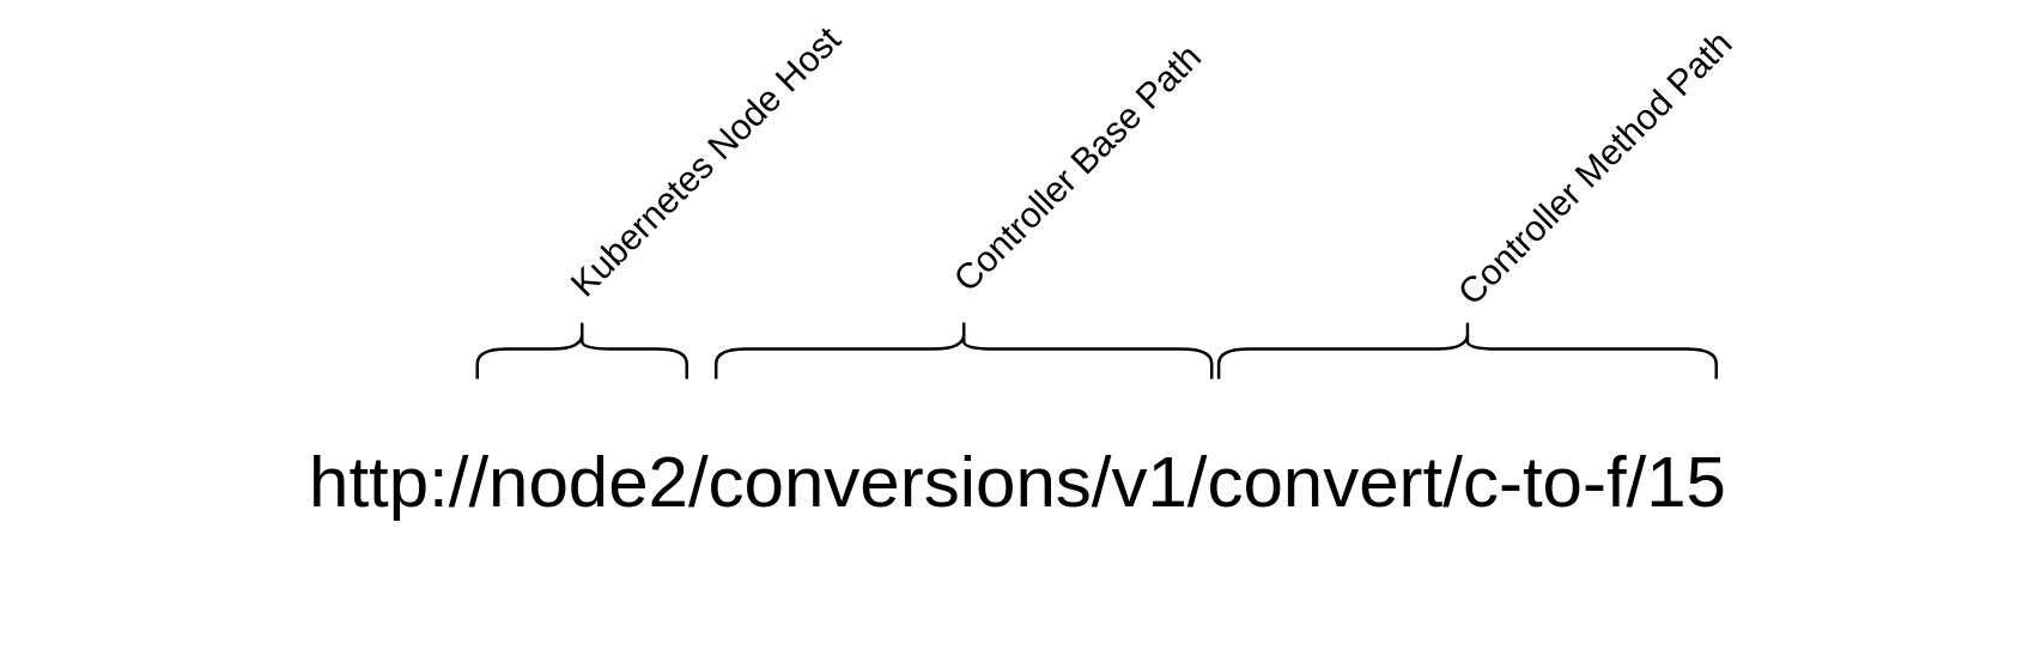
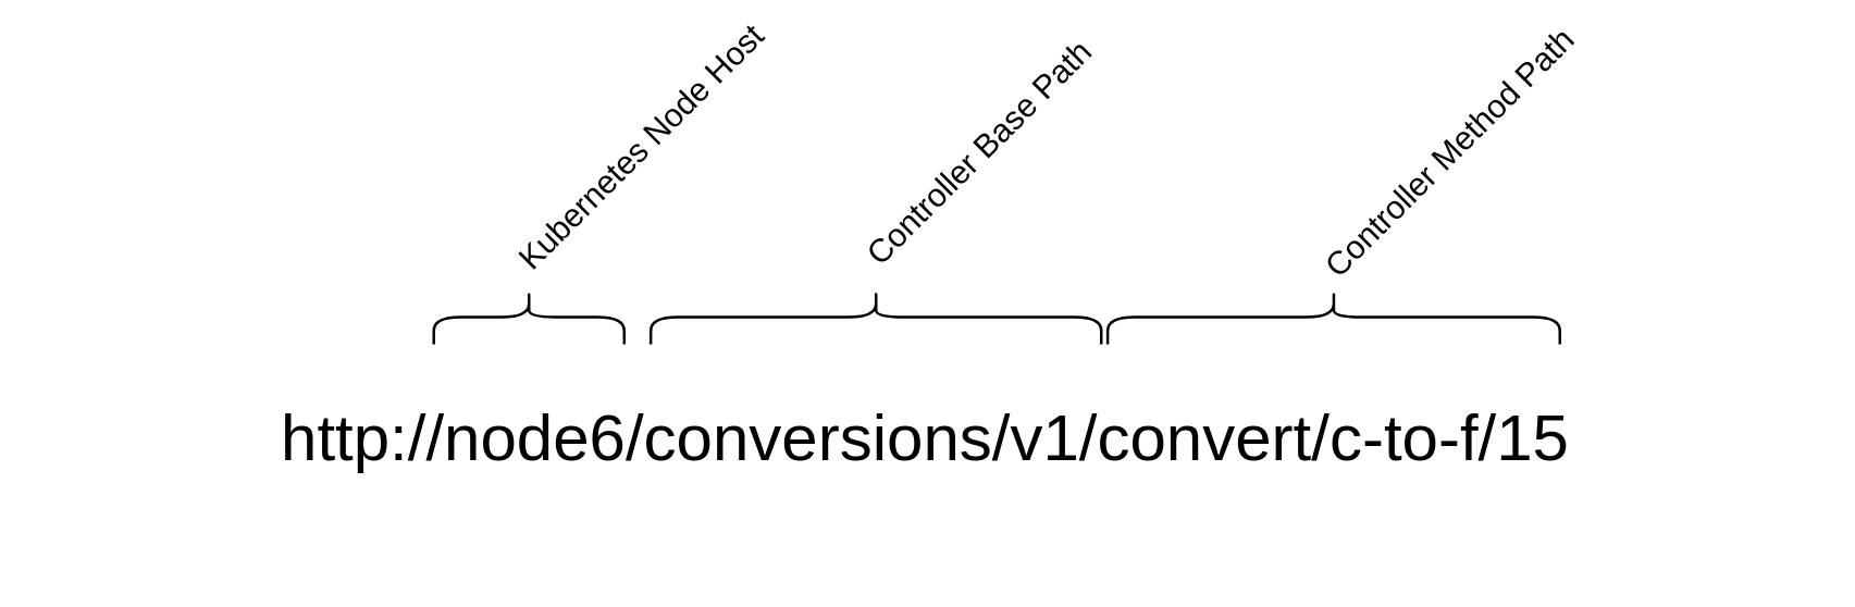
- <mxCell id="2" value="http://node2/conversions/v1/convert/c-to-f/15" style="text;html=1;strokeColor=none;fillColor=none;align=center;verticalAlign=middle;whiteSpace=wrap;rounded=0;fontSize=24;" parent="1" vertex="1"><mxGeometry x="20" y="139" width="640" height="20" as="geometry" /></mxCell>
+ <mxCell id="2" value="http://node6/conversions/v1/convert/c-to-f/15" style="text;html=1;strokeColor=none;fillColor=none;align=center;verticalAlign=middle;whiteSpace=wrap;rounded=0;fontSize=24;" parent="1" vertex="1"><mxGeometry x="20" y="139" width="640" height="20" as="geometry" /></mxCell>
